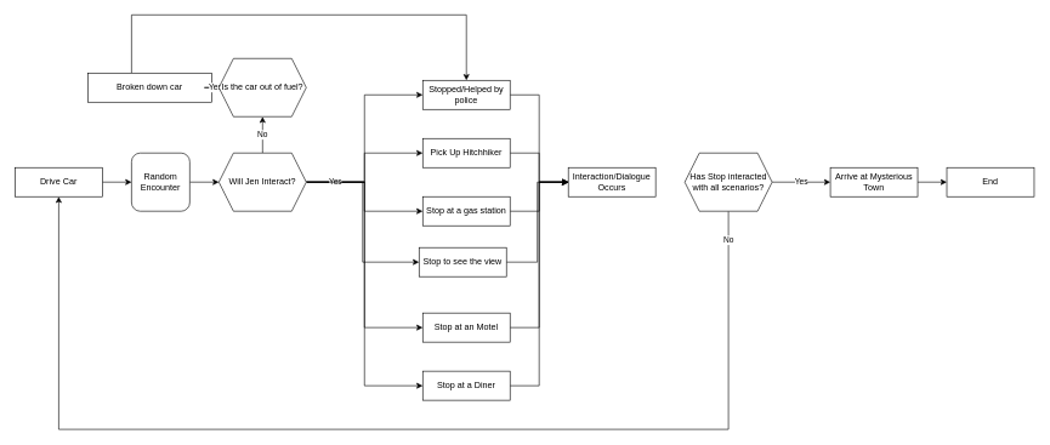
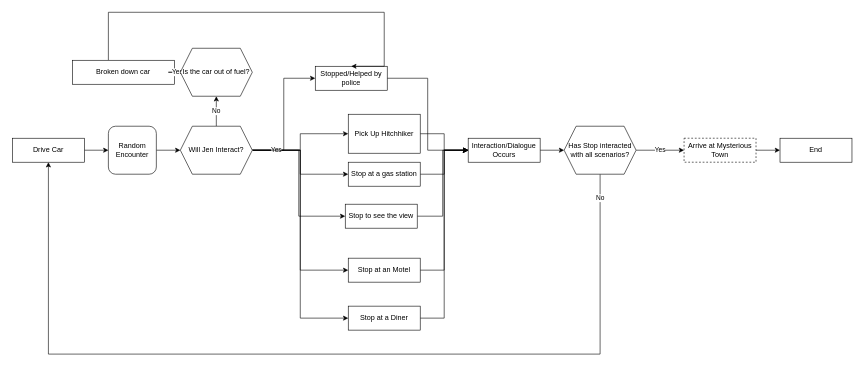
- <mxCell id="10" value="Stopped/Helped by police" style="rounded=0;whiteSpace=wrap;html=1;" parent="1" vertex="1"><mxGeometry x="580" y="110" width="120" height="40" as="geometry" /></mxCell>
+ <mxCell id="10" value="Stopped/Helped by police" style="rounded=0;whiteSpace=wrap;html=1;" parent="1" vertex="1"><mxGeometry x="525" y="110" width="120" height="40" as="geometry" /></mxCell>
- <mxCell id="8" value="Pick Up Hitchhiker" style="rounded=0;whiteSpace=wrap;html=1;" parent="1" vertex="1"><mxGeometry x="580" y="190" width="120" height="40" as="geometry" /></mxCell>
+ <mxCell id="8" value="Pick Up Hitchhiker" style="rounded=0;whiteSpace=wrap;html=1;" parent="1" vertex="1"><mxGeometry x="580" y="190" width="120" height="65" as="geometry" /></mxCell>
+ <mxCell id="30" style="edgeStyle=orthogonalEdgeStyle;rounded=0;orthogonalLoop=1;jettySize=auto;html=1;entryX=0;entryY=0.5;entryDx=0;entryDy=0;" edge="1" parent="1" source="31" target="35"><mxGeometry relative="1" as="geometry" /></mxCell>
- <mxCell id="37" value="Arrive at Mysterious Town" style="whiteSpace=wrap;html=1;" vertex="1" parent="1"><mxGeometry x="1140" y="230" width="120" height="40" as="geometry" /></mxCell>
+ <mxCell id="37" value="Arrive at Mysterious Town" style="whiteSpace=wrap;html=1;dashed=1;" vertex="1" parent="1"><mxGeometry x="1140" y="230" width="120" height="40" as="geometry" /></mxCell>
